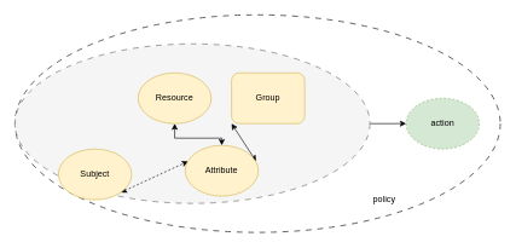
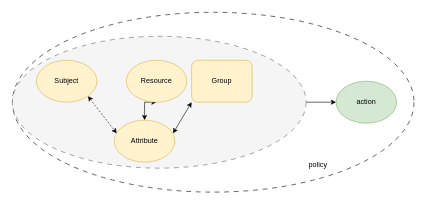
- <mxCell id="8" value="Resource" style="ellipse;whiteSpace=wrap;html=1;fillColor=#fff2cc;strokeColor=#d6b656;" parent="1" vertex="1"><mxGeometry x="190" y="100" width="101" height="70" as="geometry" /></mxCell>
+ <mxCell id="8" value="Resource" style="ellipse;whiteSpace=wrap;html=1;fillColor=#fff2cc;strokeColor=#d6b656;" parent="1" vertex="1"><mxGeometry x="210" y="100" width="101" height="70" as="geometry" /></mxCell>
- <mxCell id="12" value="action" style="ellipse;whiteSpace=wrap;html=1;fillColor=#d5e8d4;strokeColor=#82b366;dashed=1;" parent="1" vertex="1"><mxGeometry x="560" y="135" width="101" height="70" as="geometry" /></mxCell>
+ <mxCell id="12" value="action" style="ellipse;whiteSpace=wrap;html=1;fillColor=#d5e8d4;strokeColor=#82b366;" parent="1" vertex="1"><mxGeometry x="560" y="135" width="101" height="70" as="geometry" /></mxCell>
- <mxCell id="11" value="Attribute" style="ellipse;whiteSpace=wrap;html=1;fillColor=#fff2cc;strokeColor=#d6b656;" parent="1" vertex="1"><mxGeometry x="255" y="200" width="101" height="70" as="geometry" /></mxCell>
+ <mxCell id="11" value="Attribute" style="ellipse;whiteSpace=wrap;html=1;fillColor=#fff2cc;strokeColor=#d6b656;" parent="1" vertex="1"><mxGeometry x="190" y="200" width="101" height="70" as="geometry" /></mxCell>
- <mxCell id="6" value="Subject" style="ellipse;whiteSpace=wrap;html=1;fillColor=#fff2cc;strokeColor=#d6b656;" parent="1" vertex="1"><mxGeometry x="80" y="205" width="101" height="70" as="geometry" /></mxCell>
+ <mxCell id="6" value="Subject" style="ellipse;whiteSpace=wrap;html=1;fillColor=#fff2cc;strokeColor=#d6b656;" parent="1" vertex="1"><mxGeometry x="60" y="100" width="101" height="70" as="geometry" /></mxCell>
